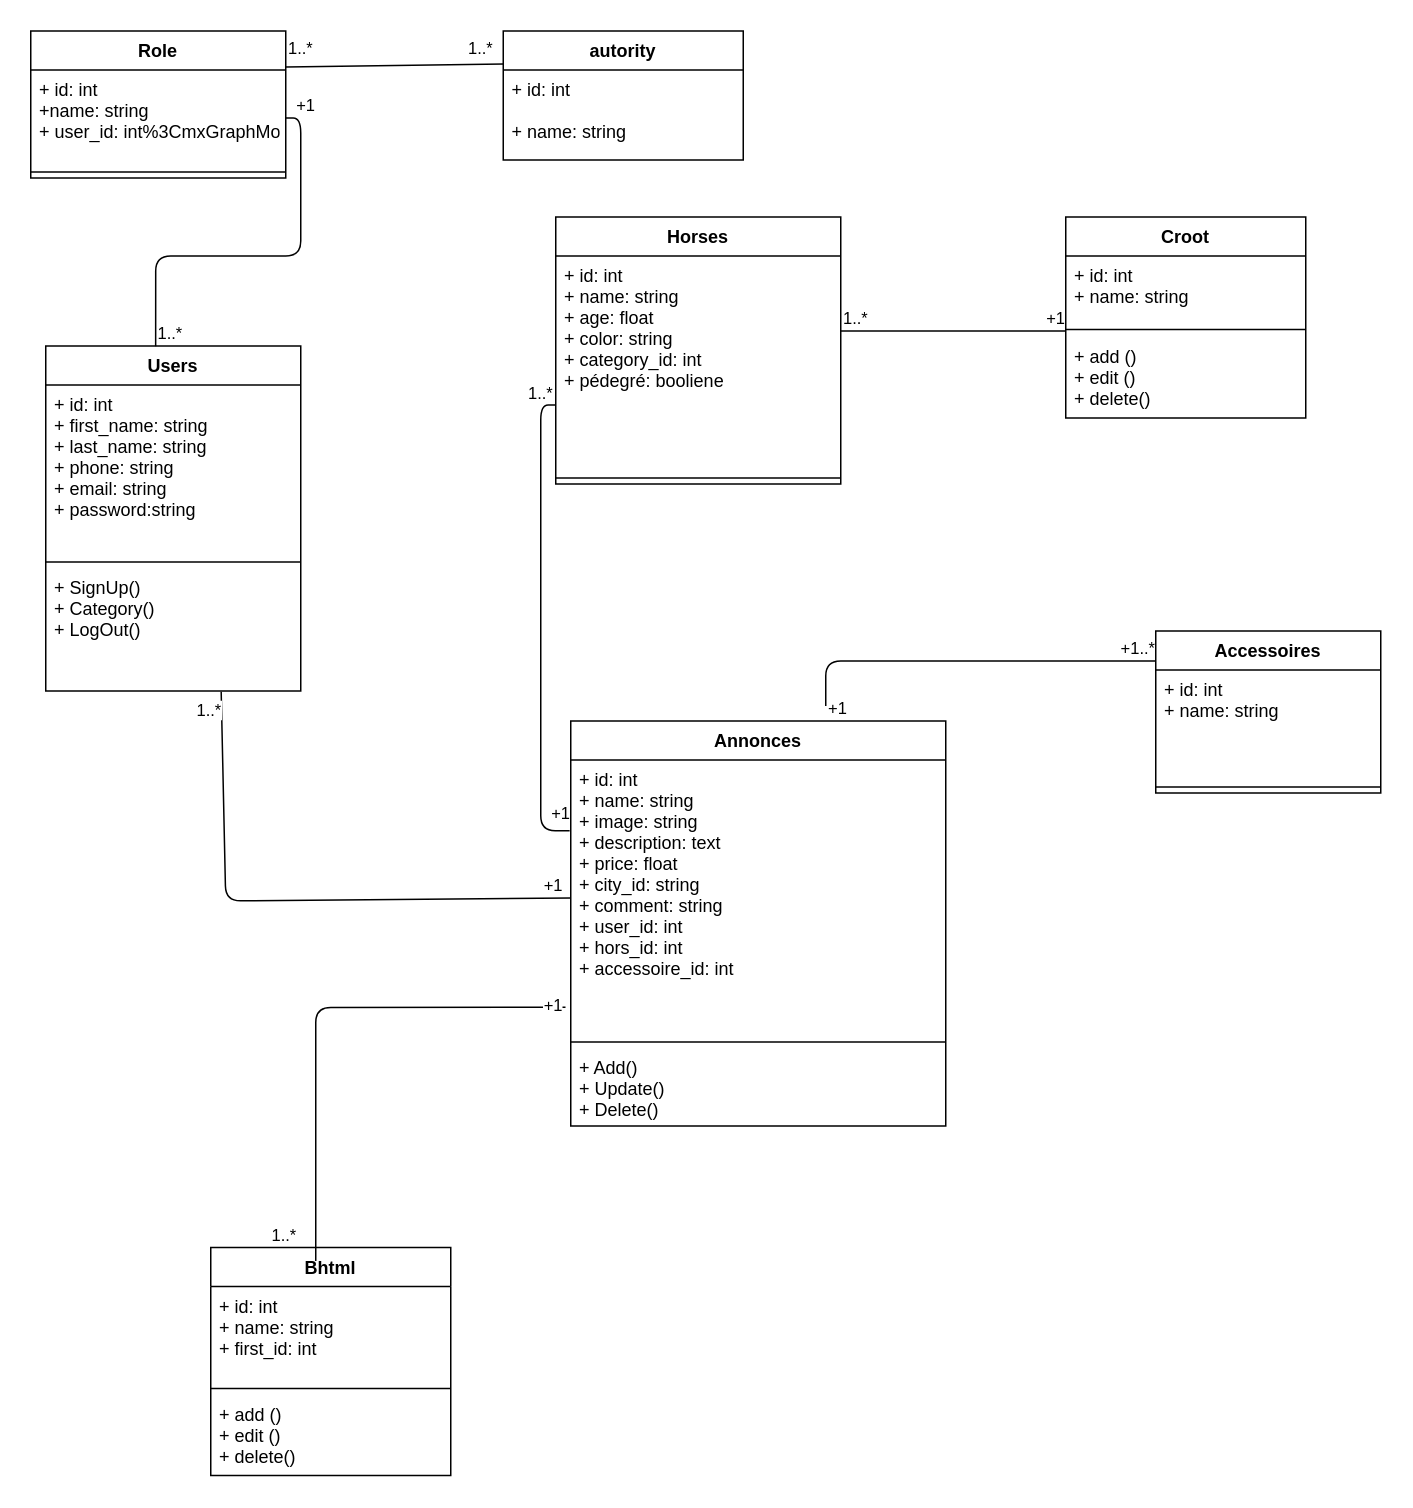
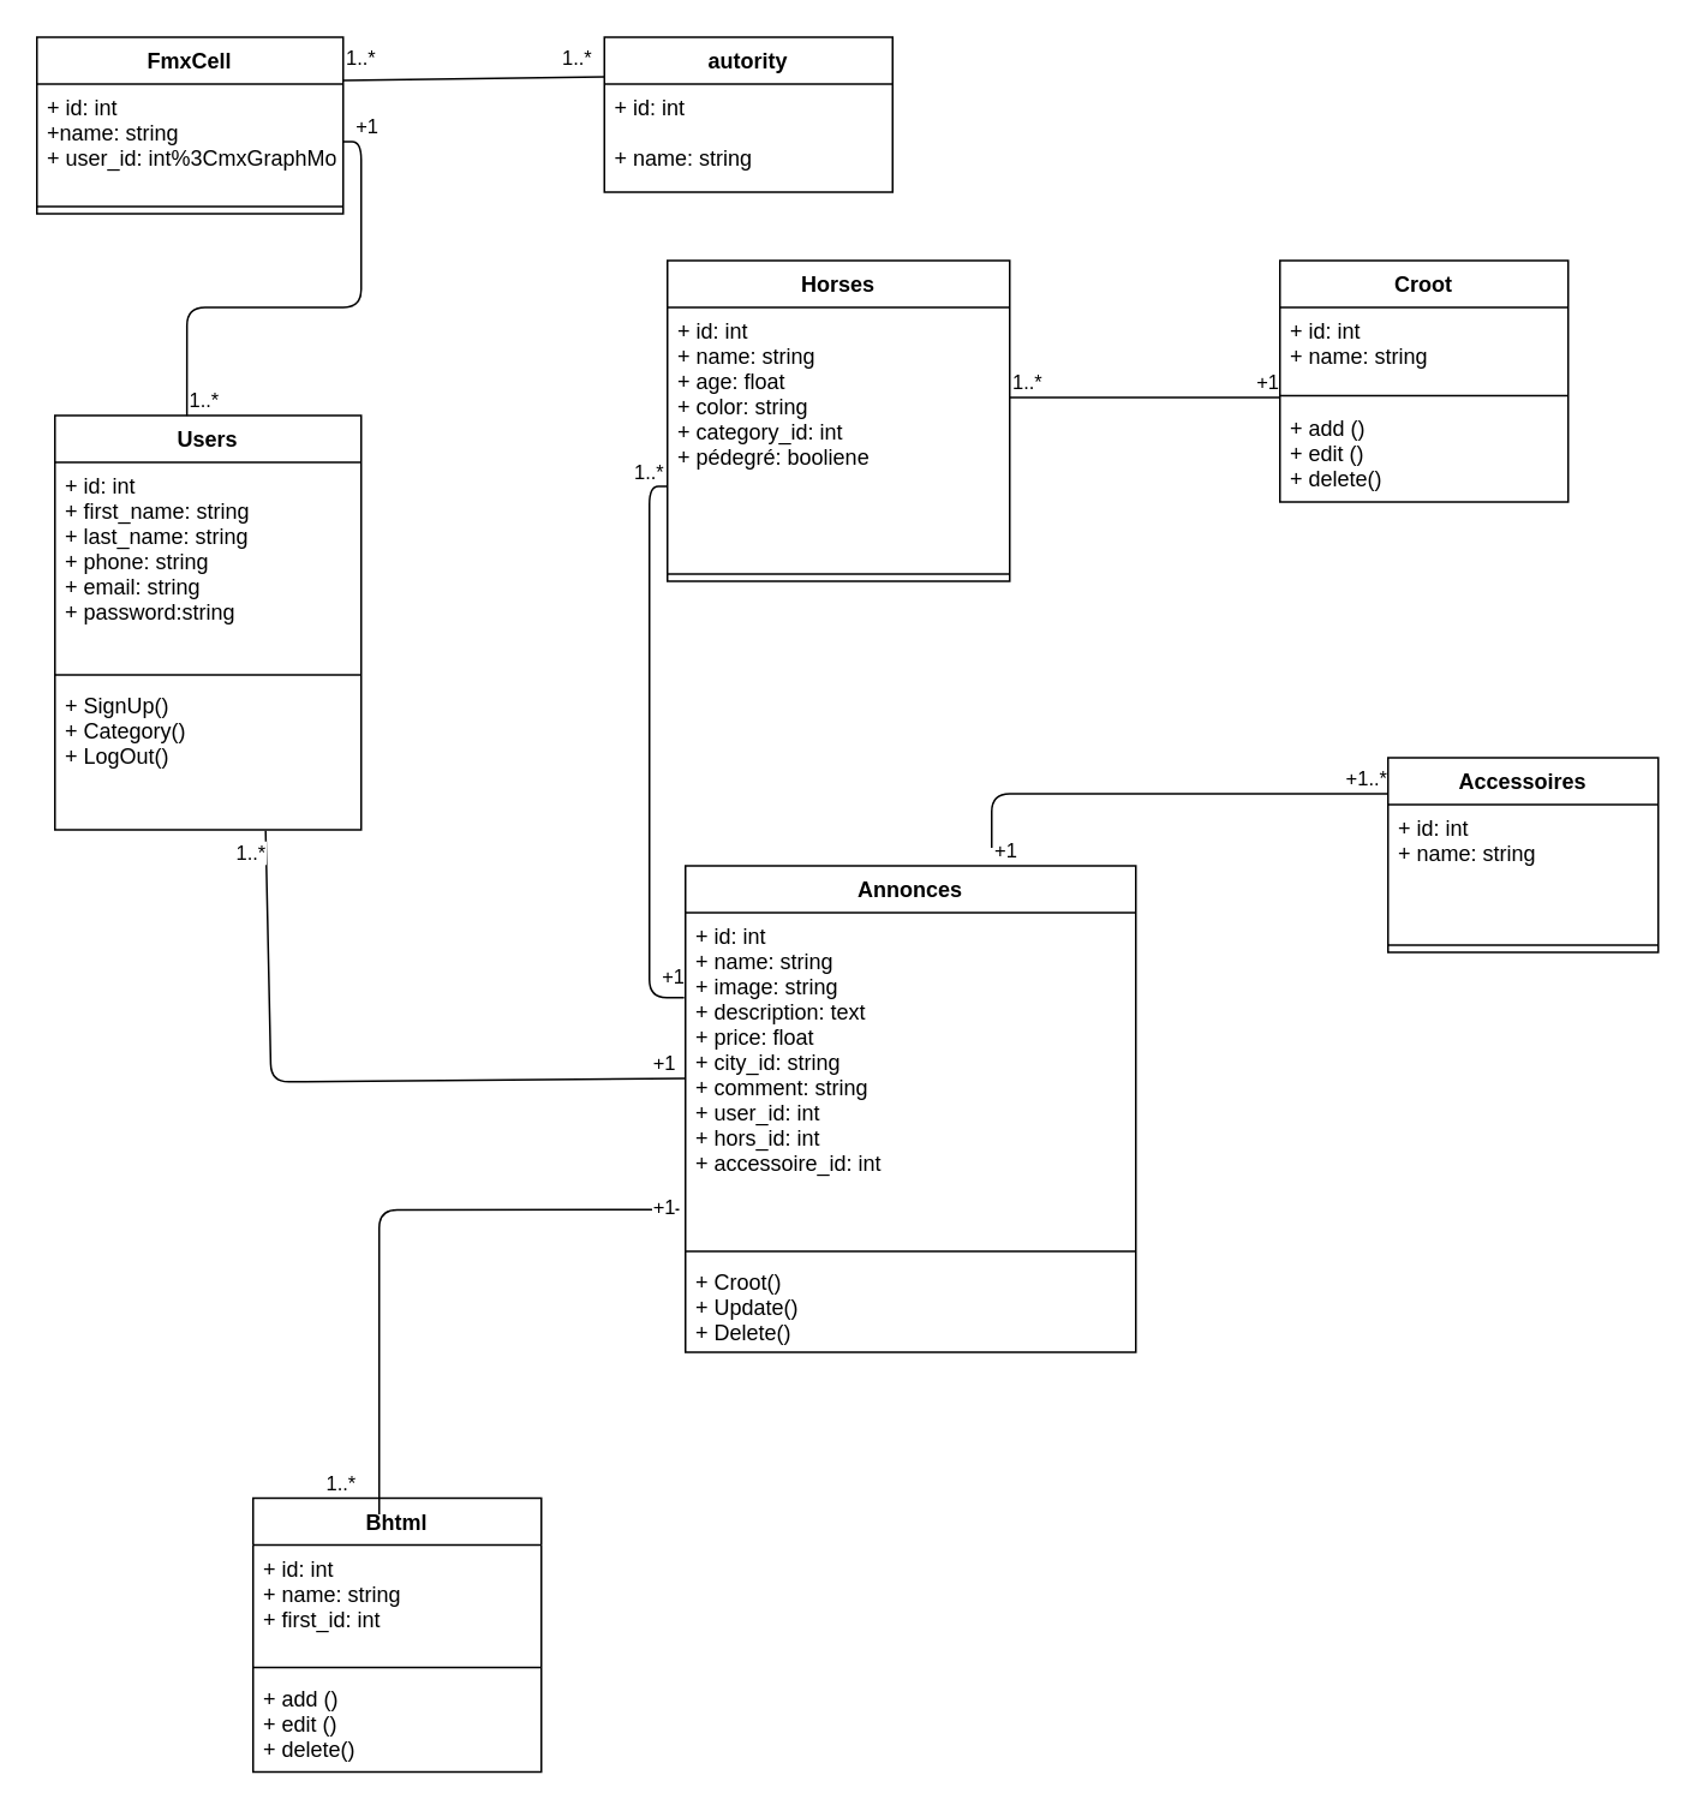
- <mxCell id="16" value="Role" style="swimlane;fontStyle=1;align=center;verticalAlign=top;childLayout=stackLayout;horizontal=1;startSize=26;horizontalStack=0;resizeParent=1;resizeParentMax=0;resizeLast=0;collapsible=1;marginBottom=0;" parent="1" vertex="1"><mxGeometry x="20" y="20" width="170" height="98" as="geometry" /></mxCell>
+ <mxCell id="16" value="FmxCell" style="swimlane;fontStyle=1;align=center;verticalAlign=top;childLayout=stackLayout;horizontal=1;startSize=26;horizontalStack=0;resizeParent=1;resizeParentMax=0;resizeLast=0;collapsible=1;marginBottom=0;" parent="1" vertex="1"><mxGeometry x="20" y="20" width="170" height="98" as="geometry" /></mxCell>
- <mxCell id="5" value="+ Add()&#10;+ Update()&#10;+ Delete()" style="text;strokeColor=none;fillColor=none;align=left;verticalAlign=top;spacingLeft=4;spacingRight=4;overflow=hidden;rotatable=0;points=[[0,0.5],[1,0.5]];portConstraint=eastwest;" parent="2" vertex="1"><mxGeometry y="218" width="250" height="52" as="geometry" /></mxCell>
+ <mxCell id="5" value="+ Croot()&#10;+ Update()&#10;+ Delete()" style="text;strokeColor=none;fillColor=none;align=left;verticalAlign=top;spacingLeft=4;spacingRight=4;overflow=hidden;rotatable=0;points=[[0,0.5],[1,0.5]];portConstraint=eastwest;" parent="2" vertex="1"><mxGeometry y="218" width="250" height="52" as="geometry" /></mxCell>
